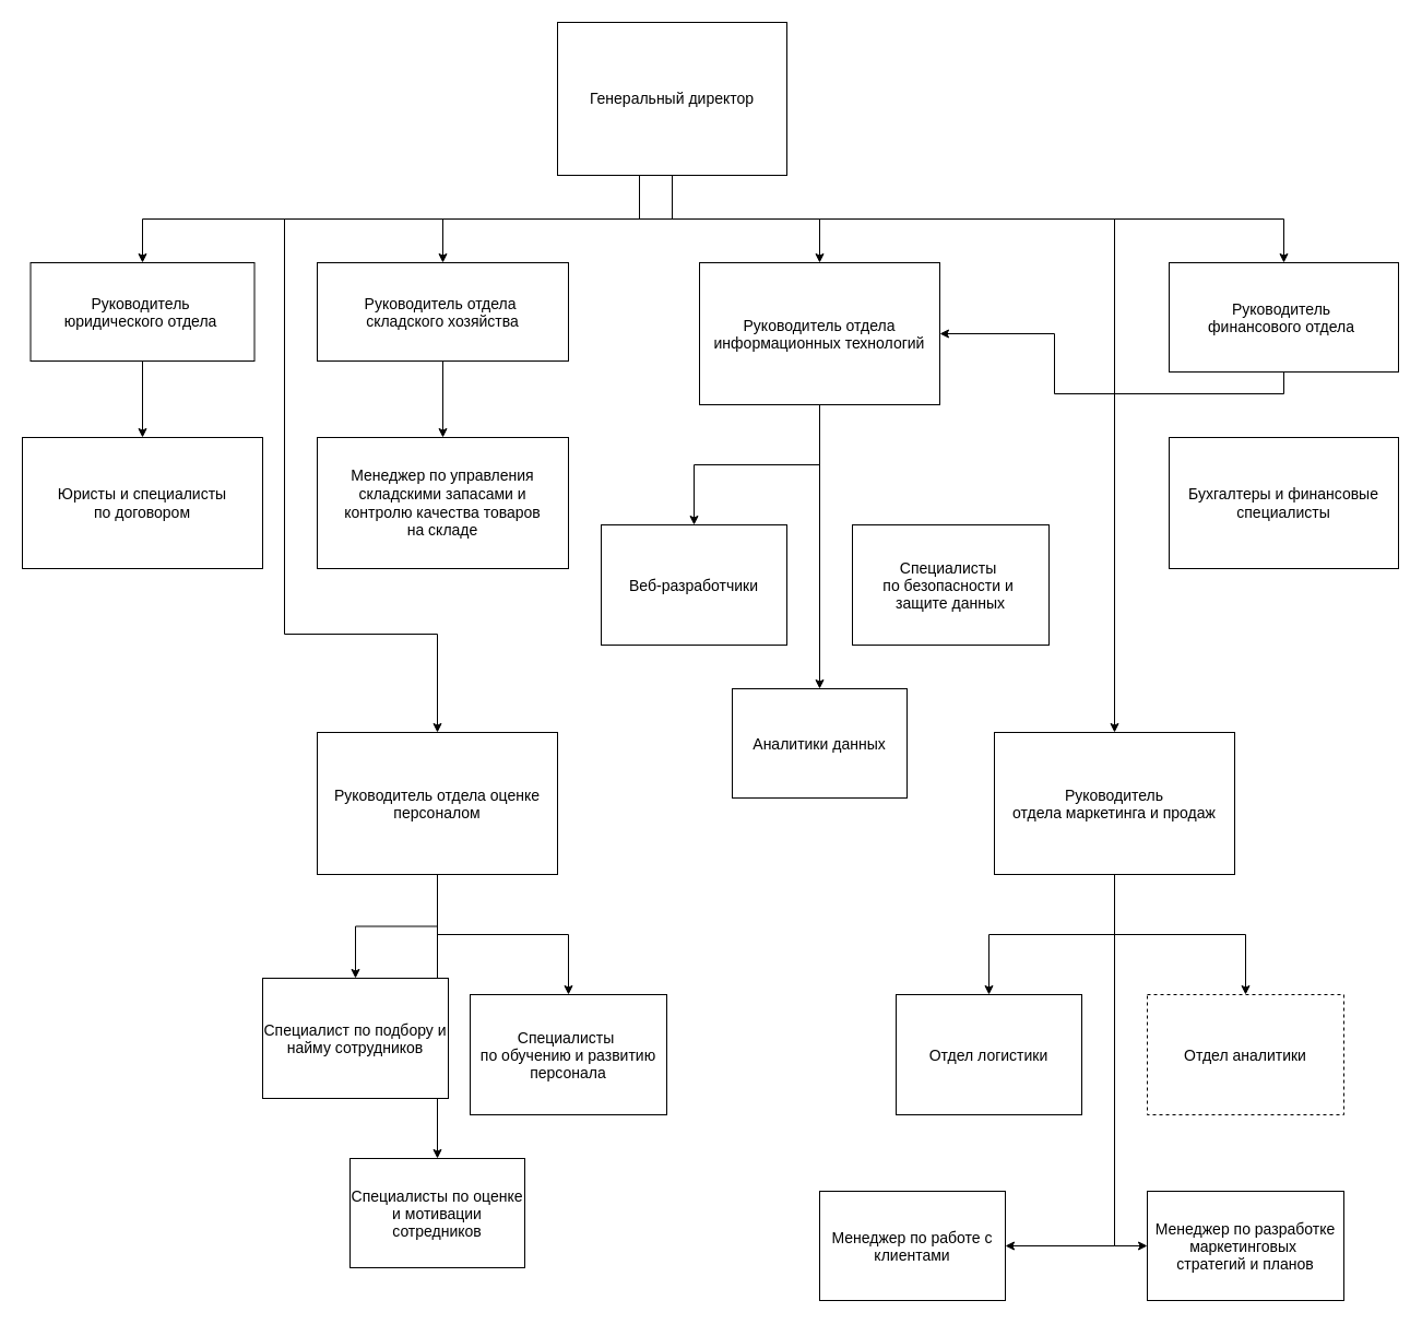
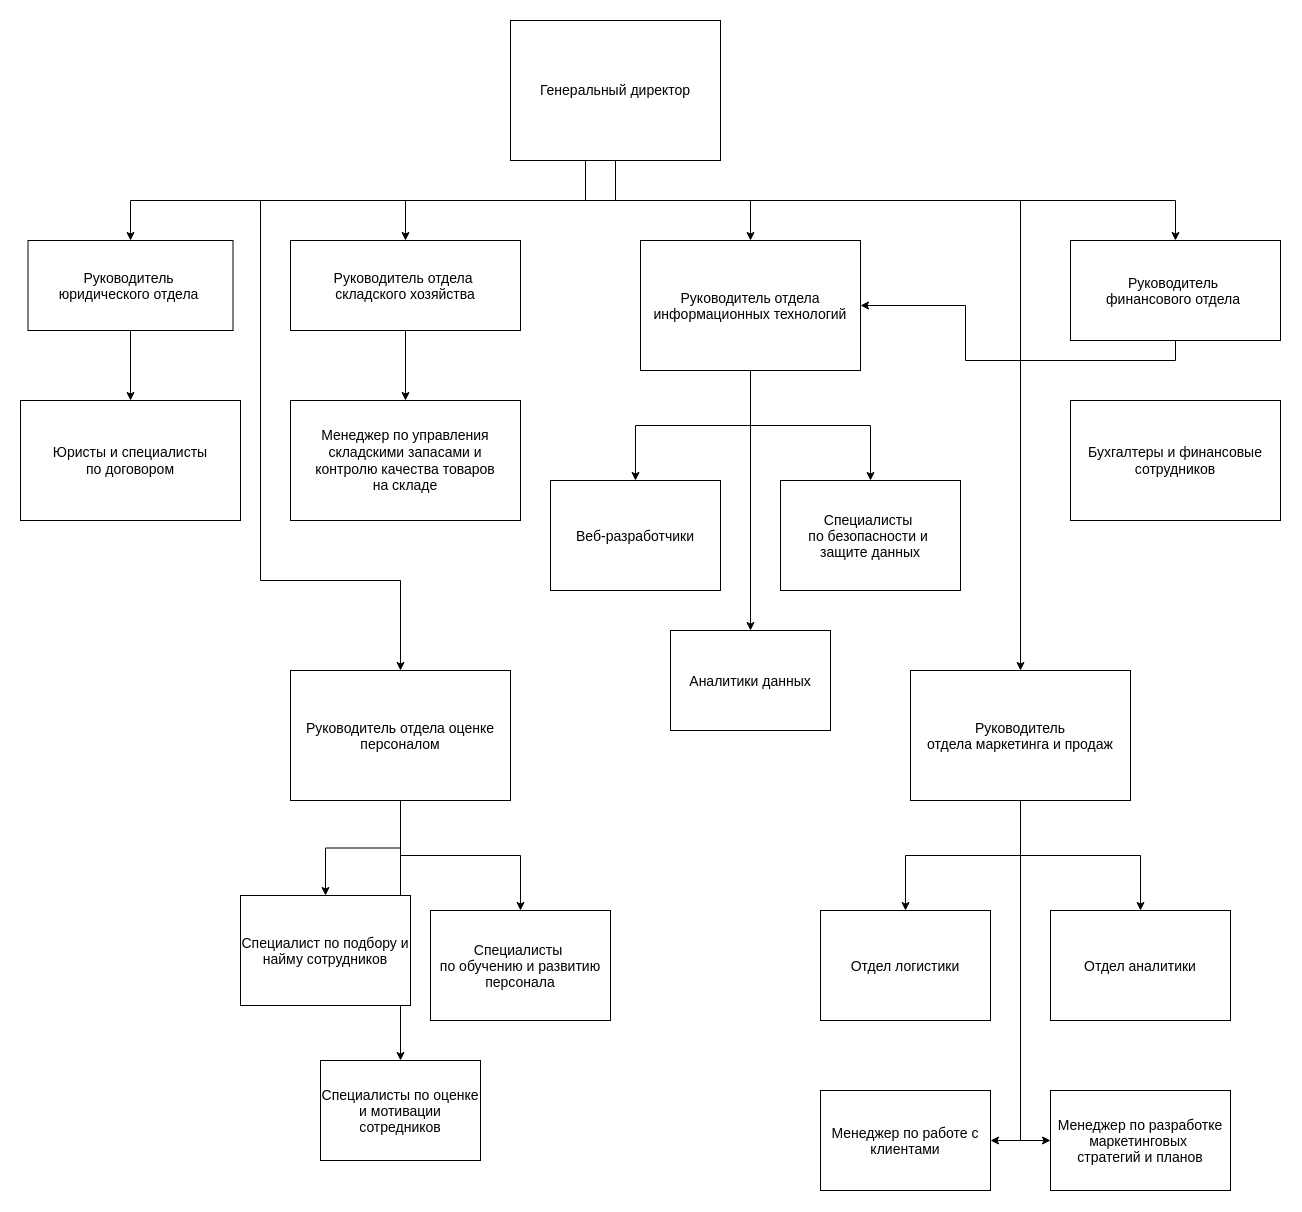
+ <mxCell id="19" style="edgeStyle=orthogonalEdgeStyle;rounded=0;orthogonalLoop=1;jettySize=auto;html=1;exitX=0.5;exitY=1;exitDx=0;exitDy=0;entryX=0.5;entryY=0;entryDx=0;entryDy=0;fontSize=14;" edge="1" parent="1" source="21" target="24"><mxGeometry relative="1" as="geometry" /></mxCell>
- <mxCell id="14" value="&lt;font style=&quot;font-size: 14px;&quot;&gt;Бухгалтеры и финансовые специалисты&lt;/font&gt;" style="rounded=0;whiteSpace=wrap;html=1;fontSize=14;" vertex="1" parent="1"><mxGeometry x="1070" y="400" width="210" height="120" as="geometry" /></mxCell>
+ <mxCell id="14" value="&lt;font style=&quot;font-size: 14px;&quot;&gt;Бухгалтеры и финансовые сотрудников&lt;/font&gt;" style="rounded=0;whiteSpace=wrap;html=1;fontSize=14;" vertex="1" parent="1"><mxGeometry x="1070" y="400" width="210" height="120" as="geometry" /></mxCell>
- <mxCell id="32" value="&lt;p style=&quot;margin: 0px; font-style: normal; font-variant-caps: normal; font-stretch: normal; line-height: normal; font-size-adjust: none; font-kerning: auto; font-variant-alternates: normal; font-variant-ligatures: normal; font-variant-numeric: normal; font-variant-east-asian: normal; font-variant-position: normal; font-feature-settings: normal; font-optical-sizing: auto; font-variation-settings: normal; font-size: 14px;&quot;&gt;&lt;font style=&quot;font-size: 14px;&quot;&gt;Отдел аналитики&lt;/font&gt;&lt;/p&gt;" style="rounded=0;whiteSpace=wrap;html=1;fontSize=14;dashed=1;" vertex="1" parent="1"><mxGeometry x="1050" y="910" width="180" height="110" as="geometry" /></mxCell>
+ <mxCell id="32" value="&lt;p style=&quot;margin: 0px; font-style: normal; font-variant-caps: normal; font-stretch: normal; line-height: normal; font-size-adjust: none; font-kerning: auto; font-variant-alternates: normal; font-variant-ligatures: normal; font-variant-numeric: normal; font-variant-east-asian: normal; font-variant-position: normal; font-feature-settings: normal; font-optical-sizing: auto; font-variation-settings: normal; font-size: 14px;&quot;&gt;&lt;font style=&quot;font-size: 14px;&quot;&gt;Отдел аналитики&lt;/font&gt;&lt;/p&gt;" style="rounded=0;whiteSpace=wrap;html=1;fontSize=14;" vertex="1" parent="1"><mxGeometry x="1050" y="910" width="180" height="110" as="geometry" /></mxCell>
- <mxCell id="31" value="&lt;p style=&quot;margin: 0px; font-style: normal; font-variant-caps: normal; font-stretch: normal; line-height: normal; font-size-adjust: none; font-kerning: auto; font-variant-alternates: normal; font-variant-ligatures: normal; font-variant-numeric: normal; font-variant-east-asian: normal; font-variant-position: normal; font-feature-settings: normal; font-optical-sizing: auto; font-variation-settings: normal; font-size: 14px;&quot;&gt;&lt;font style=&quot;font-size: 14px;&quot;&gt;Менеджер по работе с клиентами&lt;/font&gt;&lt;/p&gt;" style="rounded=0;whiteSpace=wrap;html=1;fontSize=14;" vertex="1" parent="1"><mxGeometry x="750" y="1090" width="170" height="100" as="geometry" /></mxCell>
+ <mxCell id="31" value="&lt;p style=&quot;margin: 0px; font-style: normal; font-variant-caps: normal; font-stretch: normal; line-height: normal; font-size-adjust: none; font-kerning: auto; font-variant-alternates: normal; font-variant-ligatures: normal; font-variant-numeric: normal; font-variant-east-asian: normal; font-variant-position: normal; font-feature-settings: normal; font-optical-sizing: auto; font-variation-settings: normal; font-size: 14px;&quot;&gt;&lt;font style=&quot;font-size: 14px;&quot;&gt;Менеджер по работе с клиентами&lt;/font&gt;&lt;/p&gt;" style="rounded=0;whiteSpace=wrap;html=1;fontSize=14;" vertex="1" parent="1"><mxGeometry x="820" y="1090" width="170" height="100" as="geometry" /></mxCell>
